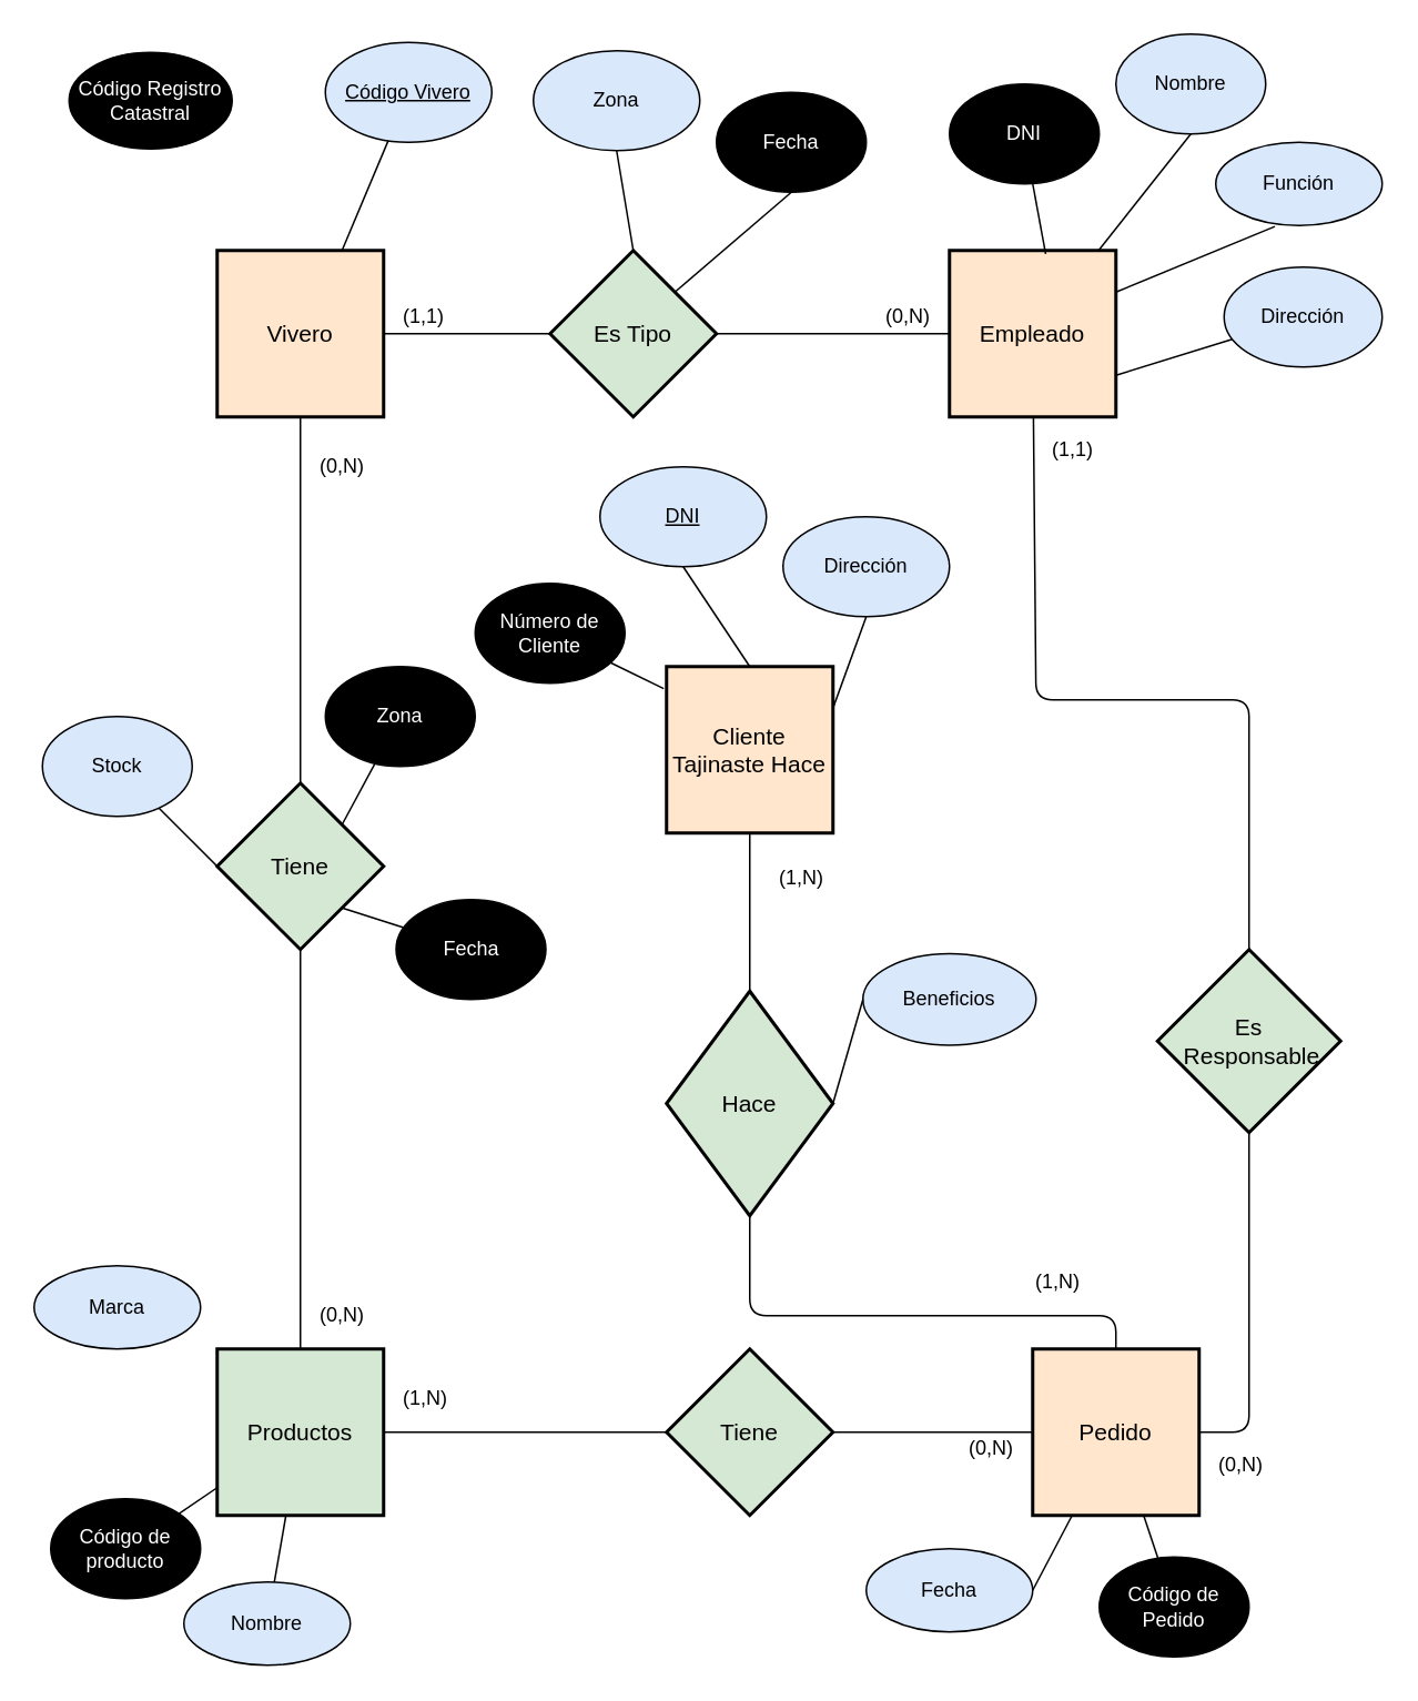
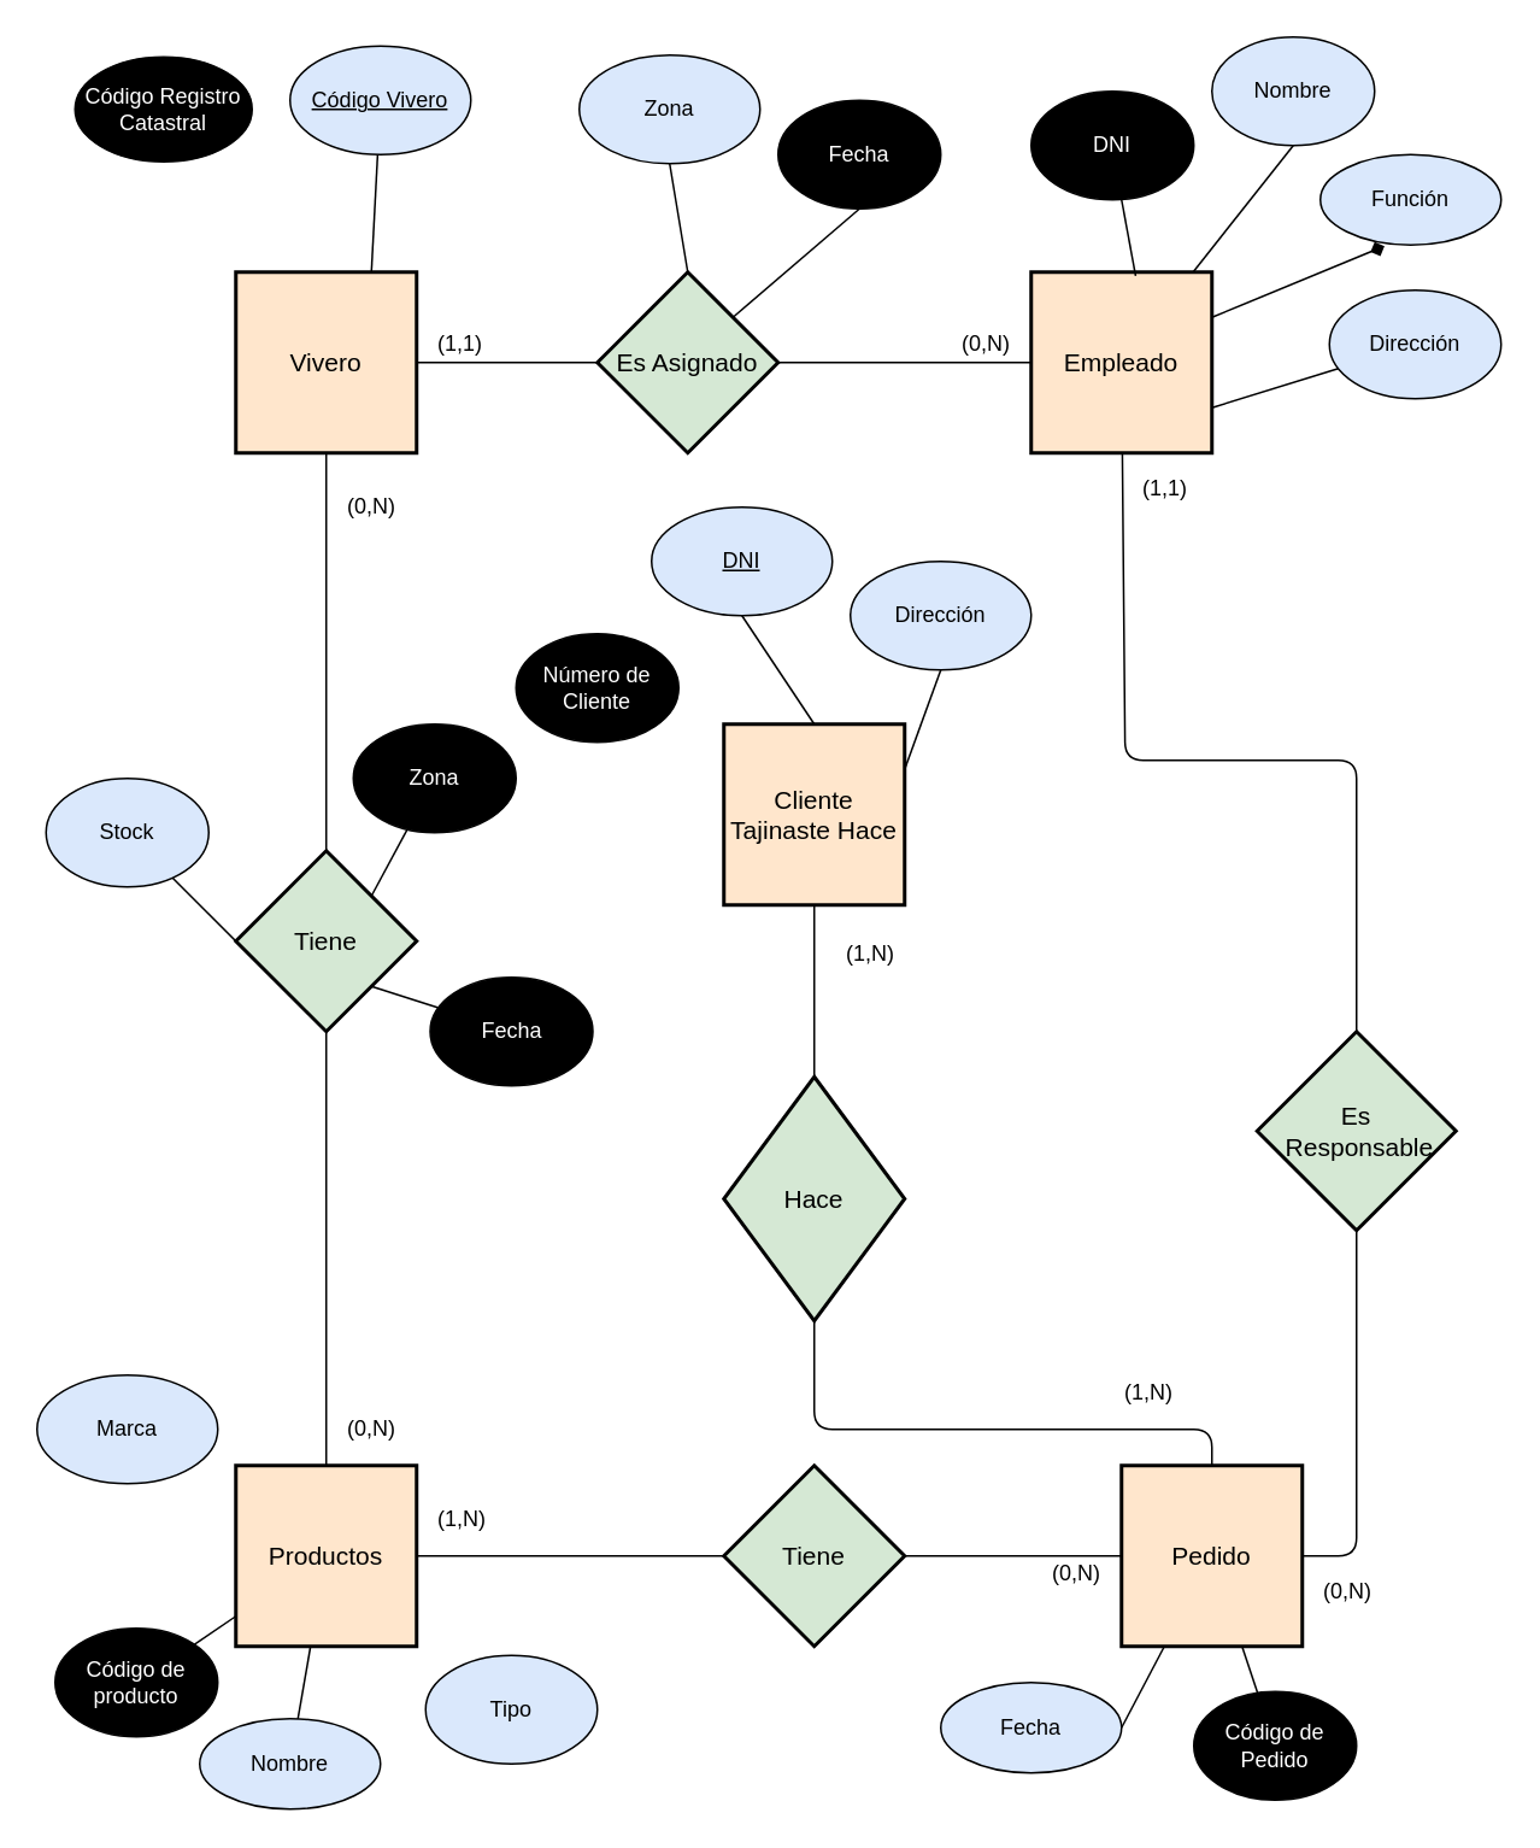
- <mxCell id="7" value="&lt;u&gt;Código Vivero&lt;/u&gt;" style="ellipse;whiteSpace=wrap;html=1;fillColor=#DAE8FC;" vertex="1" parent="1"><mxGeometry x="195" y="25" width="100" height="60" as="geometry" /></mxCell>
+ <mxCell id="7" value="&lt;u&gt;Código Vivero&lt;/u&gt;" style="ellipse;whiteSpace=wrap;html=1;fillColor=#DAE8FC;" vertex="1" parent="1"><mxGeometry x="160" y="25" width="100" height="60" as="geometry" /></mxCell>
- <mxCell id="18" value="" style="endArrow=none;html=1;entryX=0.355;entryY=1.012;entryDx=0;entryDy=0;exitX=1;exitY=0.25;exitDx=0;exitDy=0;entryPerimeter=0;" edge="1" parent="1" source="2" target="3"><mxGeometry width="50" height="50" relative="1" as="geometry"><mxPoint x="230" y="220" as="sourcePoint" /><mxPoint x="350" y="220" as="targetPoint" /></mxGeometry></mxCell>
+ <mxCell id="18" value="" style="endArrow=diamond;html=1;entryX=0.355;entryY=1.012;entryDx=0;entryDy=0;exitX=1;exitY=0.25;exitDx=0;exitDy=0;entryPerimeter=0;" edge="1" parent="1" source="2" target="3"><mxGeometry width="50" height="50" relative="1" as="geometry"><mxPoint x="230" y="220" as="sourcePoint" /><mxPoint x="350" y="220" as="targetPoint" /></mxGeometry></mxCell>
- <mxCell id="10" value="Es Tipo" style="shape=rhombus;strokeWidth=2;fontSize=17;perimeter=rhombusPerimeter;whiteSpace=wrap;html=1;align=center;fontSize=14;fillColor=#D5E8D4;" vertex="1" parent="1"><mxGeometry x="330" y="150" width="100" height="100" as="geometry" /></mxCell>
+ <mxCell id="10" value="Es Asignado" style="shape=rhombus;strokeWidth=2;fontSize=17;perimeter=rhombusPerimeter;whiteSpace=wrap;html=1;align=center;fontSize=14;fillColor=#D5E8D4;" vertex="1" parent="1"><mxGeometry x="330" y="150" width="100" height="100" as="geometry" /></mxCell>
- <mxCell id="54" value="" style="endArrow=none;html=1;exitX=-0.017;exitY=0.133;exitDx=0;exitDy=0;exitPerimeter=0;" edge="1" parent="1" source="24" target="42"><mxGeometry width="50" height="50" relative="1" as="geometry"><mxPoint x="510" y="435" as="sourcePoint" /><mxPoint x="530" y="380" as="targetPoint" /></mxGeometry></mxCell>
- <mxCell id="69" value="Beneficios" style="ellipse;whiteSpace=wrap;html=1;fillColor=#DAE8FC;" vertex="1" parent="1"><mxGeometry x="518" y="572.5" width="104" height="55" as="geometry" /></mxCell>
- <mxCell id="70" value="" style="endArrow=none;html=1;entryX=0;entryY=0.5;entryDx=0;entryDy=0;exitX=1;exitY=0.5;exitDx=0;exitDy=0;" edge="1" parent="1" source="56" target="69"><mxGeometry width="50" height="50" relative="1" as="geometry"><mxPoint x="460" y="605" as="sourcePoint" /><mxPoint x="460" y="510" as="targetPoint" /><Array as="points" /></mxGeometry></mxCell>
- <mxCell id="31" value="Marca" style="ellipse;whiteSpace=wrap;html=1;fillColor=#DAE8FC;" vertex="1" parent="1"><mxGeometry x="20" y="760" width="100" height="50" as="geometry" /></mxCell>
+ <mxCell id="31" value="Marca" style="ellipse;whiteSpace=wrap;html=1;fillColor=#DAE8FC;" vertex="1" parent="1"><mxGeometry x="20" y="760" width="100" height="60" as="geometry" /></mxCell>
- <mxCell id="25" value="Productos" style="strokeWidth=2;whiteSpace=wrap;html=1;align=center;fontSize=14;fillColor=#d5e8d4;" vertex="1" parent="1"><mxGeometry x="130" y="810" width="100" height="100" as="geometry" /></mxCell>
+ <mxCell id="25" value="Productos" style="strokeWidth=2;whiteSpace=wrap;html=1;align=center;fontSize=14;fillColor=#FFE6CC;" vertex="1" parent="1"><mxGeometry x="130" y="810" width="100" height="100" as="geometry" /></mxCell>
+ <mxCell id="28" value="Tipo" style="ellipse;whiteSpace=wrap;html=1;fillColor=#DAE8FC;" vertex="1" parent="1"><mxGeometry x="235" y="915" width="95" height="60" as="geometry" /></mxCell>
